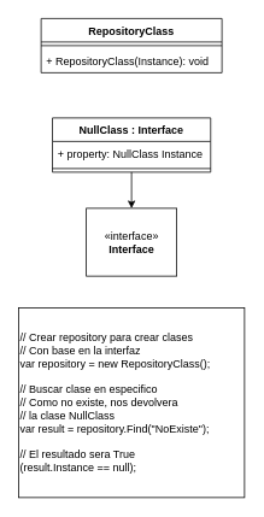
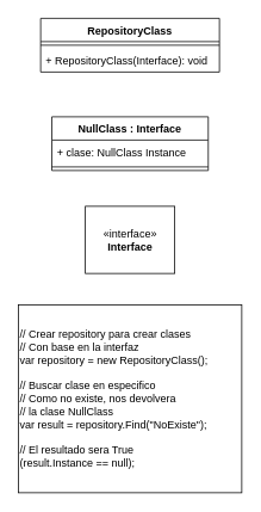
- <mxCell id="7" value="+ RepositoryClass(Instance): void" style="text;strokeColor=none;fillColor=none;align=left;verticalAlign=top;spacingLeft=4;spacingRight=4;overflow=hidden;rotatable=0;points=[[0,0.5],[1,0.5]];portConstraint=eastwest;" vertex="1" parent="5"><mxGeometry y="34" width="200" height="26" as="geometry" /></mxCell>
+ <mxCell id="7" value="+ RepositoryClass(Interface): void" style="text;strokeColor=none;fillColor=none;align=left;verticalAlign=top;spacingLeft=4;spacingRight=4;overflow=hidden;rotatable=0;points=[[0,0.5],[1,0.5]];portConstraint=eastwest;" vertex="1" parent="5"><mxGeometry y="34" width="200" height="26" as="geometry" /></mxCell>
- <mxCell id="9" value="+ property: NullClass Instance" style="text;strokeColor=none;fillColor=none;align=left;verticalAlign=top;spacingLeft=4;spacingRight=4;overflow=hidden;rotatable=0;points=[[0,0.5],[1,0.5]];portConstraint=eastwest;" vertex="1" parent="8"><mxGeometry y="26" width="175" height="26" as="geometry" /></mxCell>
+ <mxCell id="9" value="+ clase: NullClass Instance" style="text;strokeColor=none;fillColor=none;align=left;verticalAlign=top;spacingLeft=4;spacingRight=4;overflow=hidden;rotatable=0;points=[[0,0.5],[1,0.5]];portConstraint=eastwest;" vertex="1" parent="8"><mxGeometry y="26" width="175" height="26" as="geometry" /></mxCell>
- <mxCell id="3" style="edgeStyle=orthogonalEdgeStyle;rounded=0;orthogonalLoop=1;jettySize=auto;html=1;entryX=0.5;entryY=0;entryDx=0;entryDy=0;" edge="1" parent="1" source="8" target="4"><mxGeometry relative="1" as="geometry" /></mxCell>
